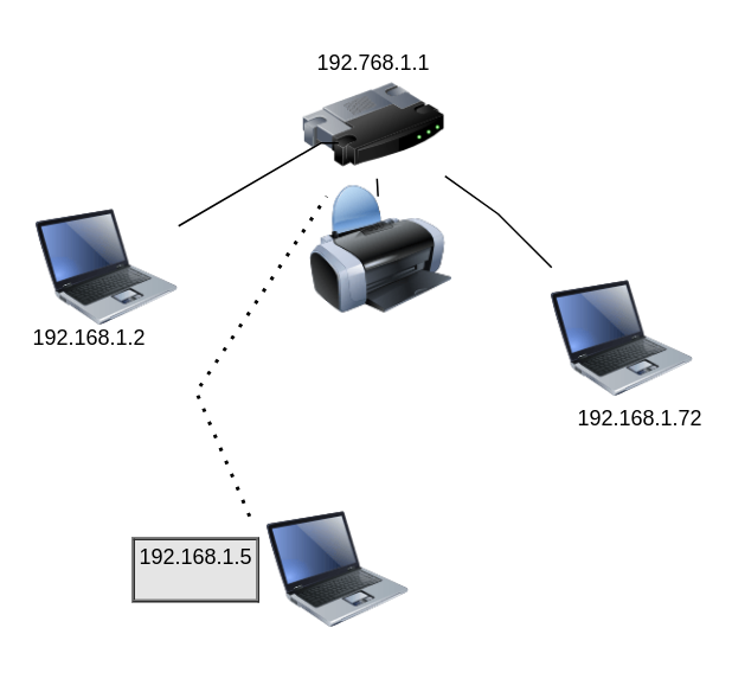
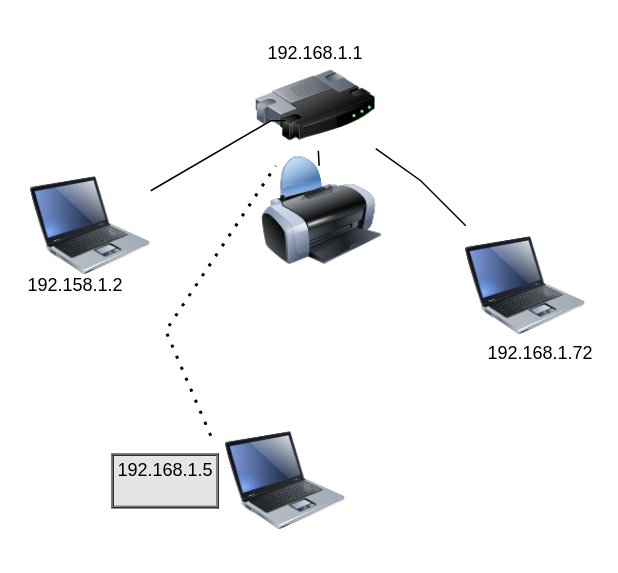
- <mxCell id="11" value="192.768.1.1" style="text;html=1;strokeColor=none;fillColor=none;align=center;verticalAlign=middle;whiteSpace=wrap;rounded=0;" vertex="1" parent="1"><mxGeometry x="180" y="20" width="60" height="30" as="geometry" /></mxCell>
+ <mxCell id="11" value="192.168.1.1" style="text;html=1;strokeColor=none;fillColor=none;align=center;verticalAlign=middle;whiteSpace=wrap;rounded=0;" vertex="1" parent="1"><mxGeometry x="180" y="20" width="60" height="30" as="geometry" /></mxCell>
- <mxCell id="12" value="192.168.1.2" style="text;html=1;strokeColor=none;fillColor=none;align=center;verticalAlign=middle;whiteSpace=wrap;rounded=0;" vertex="1" parent="1"><mxGeometry x="20" y="175" width="60" height="30" as="geometry" /></mxCell>
+ <mxCell id="12" value="192.158.1.2" style="text;html=1;strokeColor=none;fillColor=none;align=center;verticalAlign=middle;whiteSpace=wrap;rounded=0;" vertex="1" parent="1"><mxGeometry x="20" y="175" width="60" height="30" as="geometry" /></mxCell>
